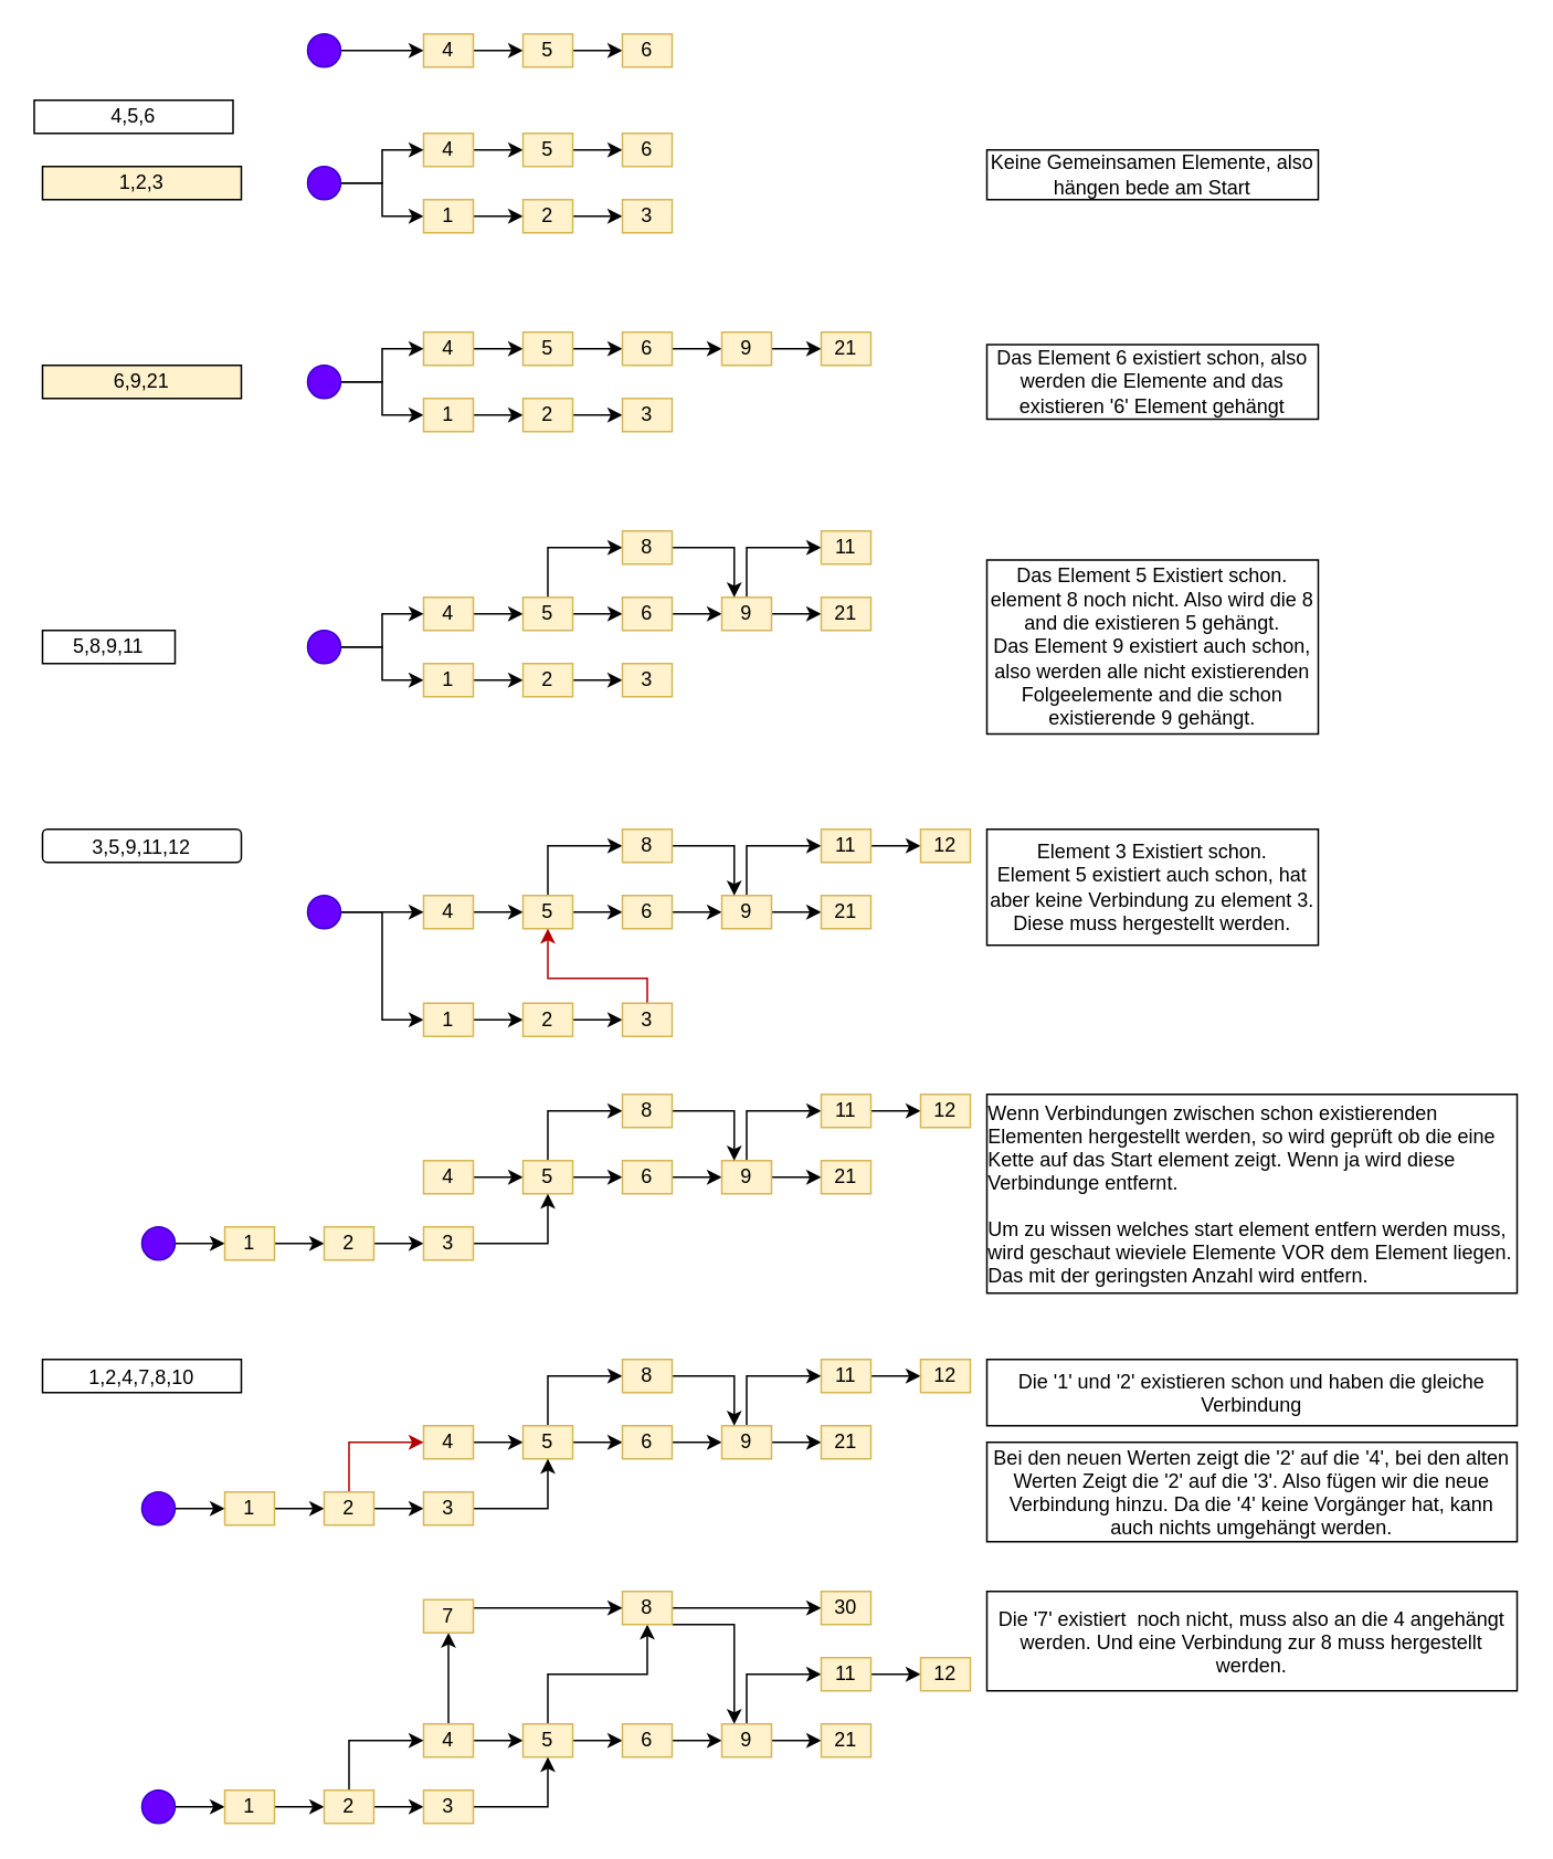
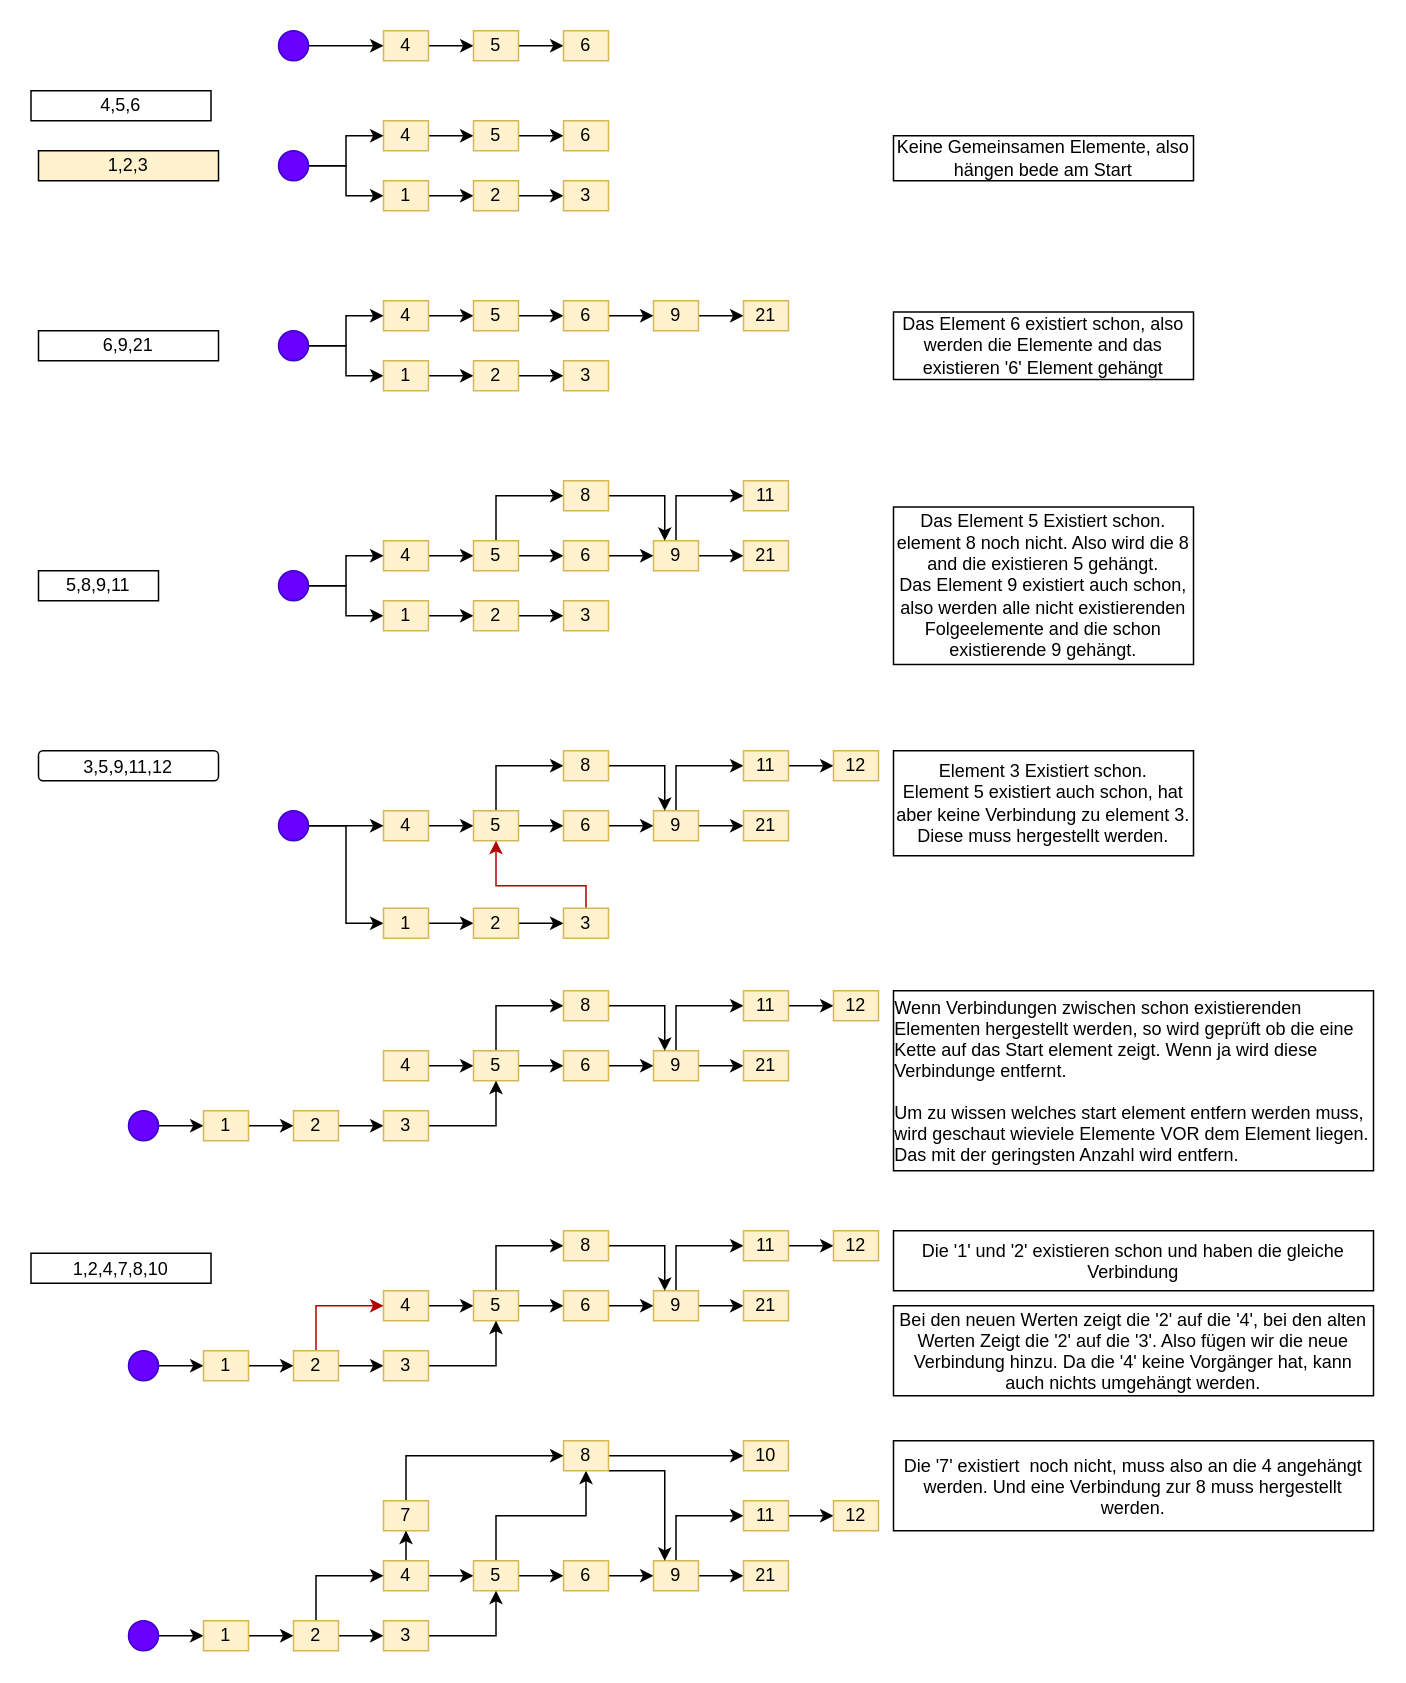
- <mxCell id="17" value="6,9,21" style="rounded=0;whiteSpace=wrap;html=1;fillColor=#fff2cc;" vertex="1" parent="1"><mxGeometry x="25" y="220" width="120" height="20" as="geometry" /></mxCell>
+ <mxCell id="17" value="6,9,21" style="rounded=0;whiteSpace=wrap;html=1;" vertex="1" parent="1"><mxGeometry x="25" y="220" width="120" height="20" as="geometry" /></mxCell>
- <mxCell id="111" value="&lt;p style=&quot;margin: 0px; font-variant-numeric: normal; font-variant-east-asian: normal; font-stretch: normal; line-height: normal; font-family: Arial; text-align: start;&quot; class=&quot;p1&quot;&gt;1,2,4,7,8,10&lt;/p&gt;" style="rounded=0;whiteSpace=wrap;html=1;" vertex="1" parent="1"><mxGeometry x="25" y="820" width="120" height="20" as="geometry" /></mxCell>
+ <mxCell id="111" value="&lt;p style=&quot;margin: 0px; font-variant-numeric: normal; font-variant-east-asian: normal; font-stretch: normal; line-height: normal; font-family: Arial; text-align: start;&quot; class=&quot;p1&quot;&gt;1,2,4,7,8,10&lt;/p&gt;" style="rounded=0;whiteSpace=wrap;html=1;" vertex="1" parent="1"><mxGeometry x="20" y="835" width="120" height="20" as="geometry" /></mxCell>
- <mxCell id="167" value="30" style="rounded=0;whiteSpace=wrap;html=1;fillColor=#fff2cc;strokeColor=#d6b656;" vertex="1" parent="1"><mxGeometry x="495" y="960" width="30" height="20" as="geometry" /></mxCell>
+ <mxCell id="167" value="10" style="rounded=0;whiteSpace=wrap;html=1;fillColor=#fff2cc;strokeColor=#d6b656;" vertex="1" parent="1"><mxGeometry x="495" y="960" width="30" height="20" as="geometry" /></mxCell>
- <mxCell id="166" value="7" style="rounded=0;whiteSpace=wrap;html=1;fillColor=#fff2cc;strokeColor=#d6b656;" vertex="1" parent="1"><mxGeometry x="255" y="965" width="30" height="20" as="geometry" /></mxCell>
+ <mxCell id="166" value="7" style="rounded=0;whiteSpace=wrap;html=1;fillColor=#fff2cc;strokeColor=#d6b656;" vertex="1" parent="1"><mxGeometry x="255" y="1000" width="30" height="20" as="geometry" /></mxCell>
